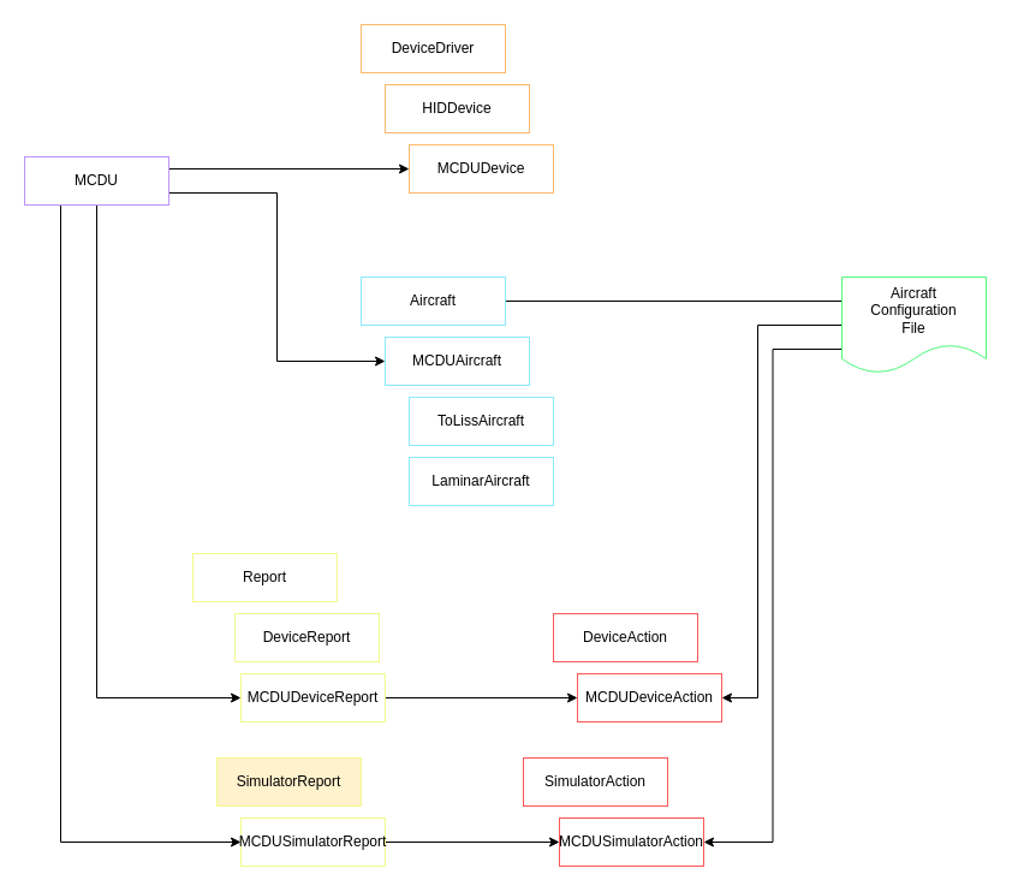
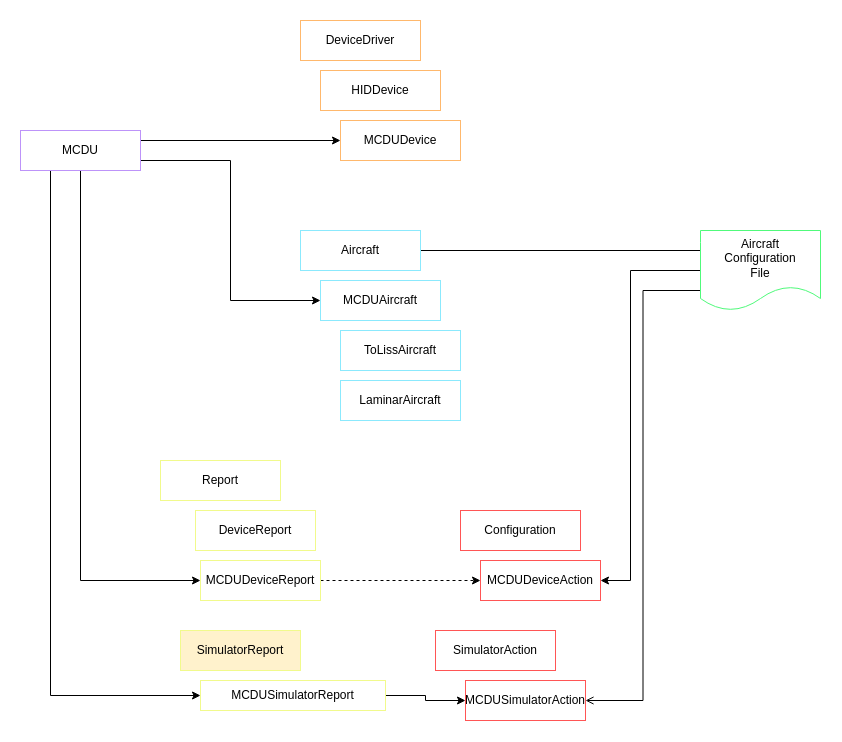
- <mxCell id="15" value="DeviceAction" style="rounded=0;whiteSpace=wrap;html=1;strokeColor=#FF5555;" vertex="1" parent="1"><mxGeometry x="460" y="510" width="120" height="40" as="geometry" /></mxCell>
+ <mxCell id="15" value="Configuration" style="rounded=0;whiteSpace=wrap;html=1;strokeColor=#FF5555;" vertex="1" parent="1"><mxGeometry x="460" y="510" width="120" height="40" as="geometry" /></mxCell>
- <mxCell id="21" style="edgeStyle=orthogonalEdgeStyle;rounded=0;orthogonalLoop=1;jettySize=auto;html=1;exitX=1;exitY=0.5;exitDx=0;exitDy=0;entryX=0;entryY=0.5;entryDx=0;entryDy=0;" edge="1" parent="1" source="22" target="16"><mxGeometry relative="1" as="geometry" /></mxCell>
+ <mxCell id="21" style="edgeStyle=orthogonalEdgeStyle;rounded=0;orthogonalLoop=1;jettySize=auto;html=1;exitX=1;exitY=0.5;exitDx=0;exitDy=0;entryX=0;entryY=0.5;entryDx=0;entryDy=0;dashed=1;" edge="1" parent="1" source="22" target="16"><mxGeometry relative="1" as="geometry" /></mxCell>
- <mxCell id="25" value="MCDUSimulatorReport" style="rounded=0;whiteSpace=wrap;html=1;strokeColor=#F1FA8C;" vertex="1" parent="1"><mxGeometry x="200" y="680" width="120" height="40" as="geometry" /></mxCell>
+ <mxCell id="25" value="MCDUSimulatorReport" style="rounded=0;whiteSpace=wrap;html=1;strokeColor=#F1FA8C;" vertex="1" parent="1"><mxGeometry x="200" y="680" width="185" height="30" as="geometry" /></mxCell>
- <mxCell id="26" style="edgeStyle=orthogonalEdgeStyle;rounded=0;orthogonalLoop=1;jettySize=auto;html=1;entryX=1;entryY=0.5;entryDx=0;entryDy=0;exitX=0;exitY=0.75;exitDx=0;exitDy=0;" edge="1" parent="1" source="28" target="18"><mxGeometry relative="1" as="geometry" /></mxCell>
+ <mxCell id="26" style="edgeStyle=orthogonalEdgeStyle;rounded=0;orthogonalLoop=1;jettySize=auto;html=1;entryX=1;entryY=0.5;entryDx=0;entryDy=0;exitX=0;exitY=0.75;exitDx=0;exitDy=0;endArrow=open;" edge="1" parent="1" source="28" target="18"><mxGeometry relative="1" as="geometry" /></mxCell>
